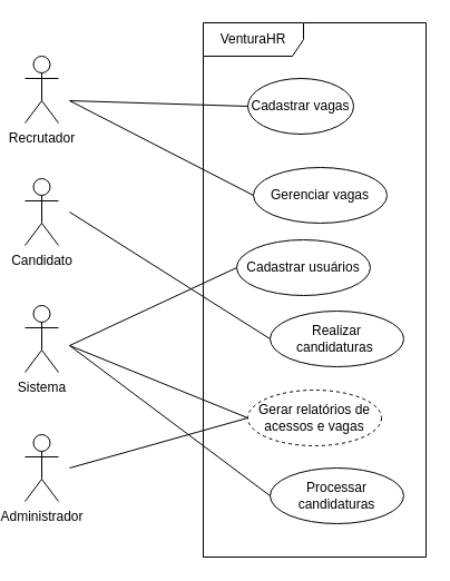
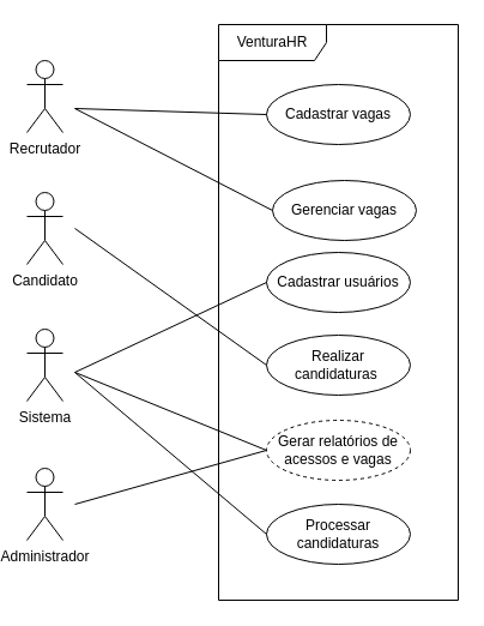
- <mxCell id="4" value="Cadastrar vagas" style="ellipse;whiteSpace=wrap;html=1;" vertex="1" parent="1"><mxGeometry x="220" y="70" width="95" height="50" as="geometry" /></mxCell>
+ <mxCell id="4" value="Cadastrar vagas" style="ellipse;whiteSpace=wrap;html=1;" vertex="1" parent="1"><mxGeometry x="220" y="70" width="120" height="50" as="geometry" /></mxCell>
- <mxCell id="6" value="Cadastrar usuários" style="ellipse;whiteSpace=wrap;html=1;" vertex="1" parent="1"><mxGeometry x="210" y="215" width="120" height="50" as="geometry" /></mxCell>
+ <mxCell id="6" value="Cadastrar usuários" style="ellipse;whiteSpace=wrap;html=1;" vertex="1" parent="1"><mxGeometry x="220" y="210" width="120" height="50" as="geometry" /></mxCell>
- <mxCell id="7" value="Realizar candidaturas&amp;nbsp;" style="ellipse;whiteSpace=wrap;html=1;" vertex="1" parent="1"><mxGeometry x="240" y="279" width="120" height="50" as="geometry" /></mxCell>
+ <mxCell id="7" value="Realizar candidaturas&amp;nbsp;" style="ellipse;whiteSpace=wrap;html=1;" vertex="1" parent="1"><mxGeometry x="220" y="279" width="120" height="50" as="geometry" /></mxCell>
- <mxCell id="11" value="Processar candidaturas" style="ellipse;whiteSpace=wrap;html=1;" vertex="1" parent="1"><mxGeometry x="240" y="420" width="120" height="50" as="geometry" /></mxCell>
+ <mxCell id="11" value="Processar candidaturas" style="ellipse;whiteSpace=wrap;html=1;" vertex="1" parent="1"><mxGeometry x="220" y="420" width="120" height="50" as="geometry" /></mxCell>
